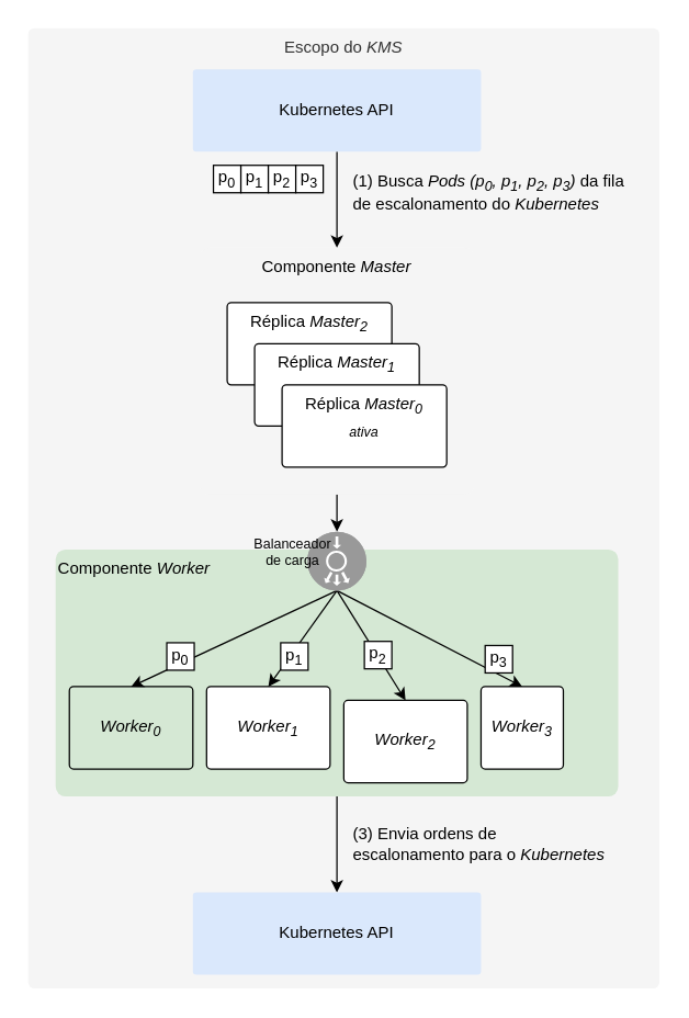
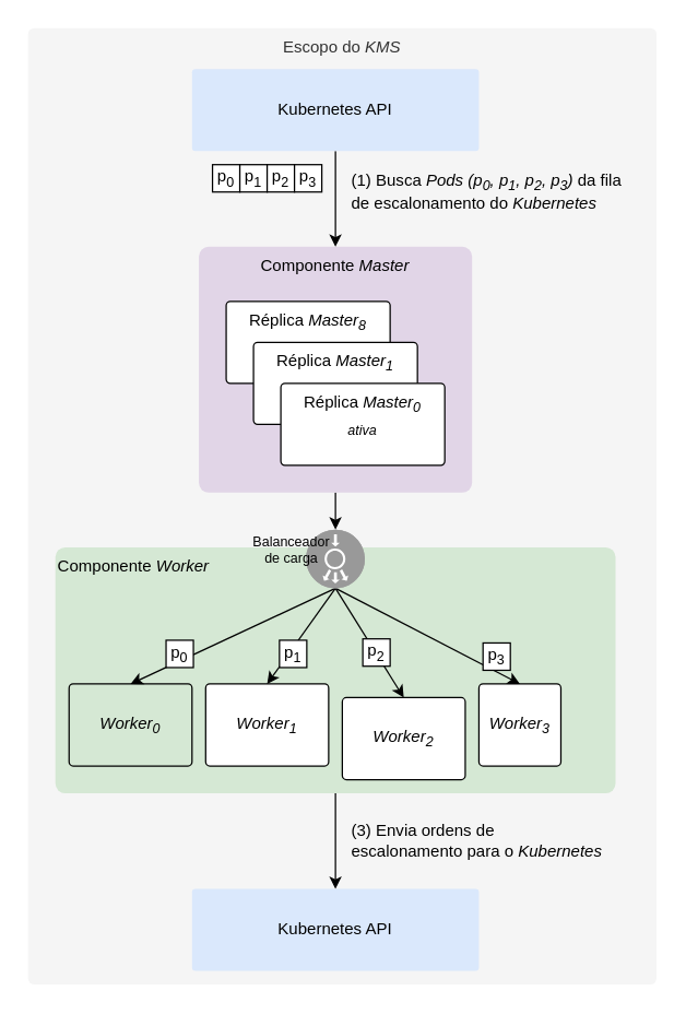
- <mxCell id="6" value="Componente &lt;i&gt;Master&lt;/i&gt;" style="rounded=1;whiteSpace=wrap;html=1;arcSize=4;verticalAlign=top;fillColor=#f5f5f5;strokeColor=none;" parent="1" vertex="1"><mxGeometry x="145" y="180" width="200" height="180" as="geometry" /></mxCell>
+ <mxCell id="6" value="Componente &lt;i&gt;Master&lt;/i&gt;" style="rounded=1;whiteSpace=wrap;html=1;arcSize=4;verticalAlign=top;fillColor=#e1d5e7;strokeColor=none;" parent="1" vertex="1"><mxGeometry x="145" y="180" width="200" height="180" as="geometry" /></mxCell>
- <mxCell id="7" value="Réplica &lt;i&gt;Master&lt;/i&gt;&lt;sub style=&quot;&quot;&gt;&lt;i&gt;2&lt;/i&gt;&lt;/sub&gt;" style="rounded=1;whiteSpace=wrap;html=1;arcSize=5;verticalAlign=top;" parent="1" vertex="1"><mxGeometry x="165" y="220" width="120" height="60" as="geometry" /></mxCell>
+ <mxCell id="7" value="Réplica &lt;i&gt;Master&lt;/i&gt;&lt;sub style=&quot;&quot;&gt;&lt;i&gt;8&lt;/i&gt;&lt;/sub&gt;" style="rounded=1;whiteSpace=wrap;html=1;arcSize=5;verticalAlign=top;" parent="1" vertex="1"><mxGeometry x="165" y="220" width="120" height="60" as="geometry" /></mxCell>
